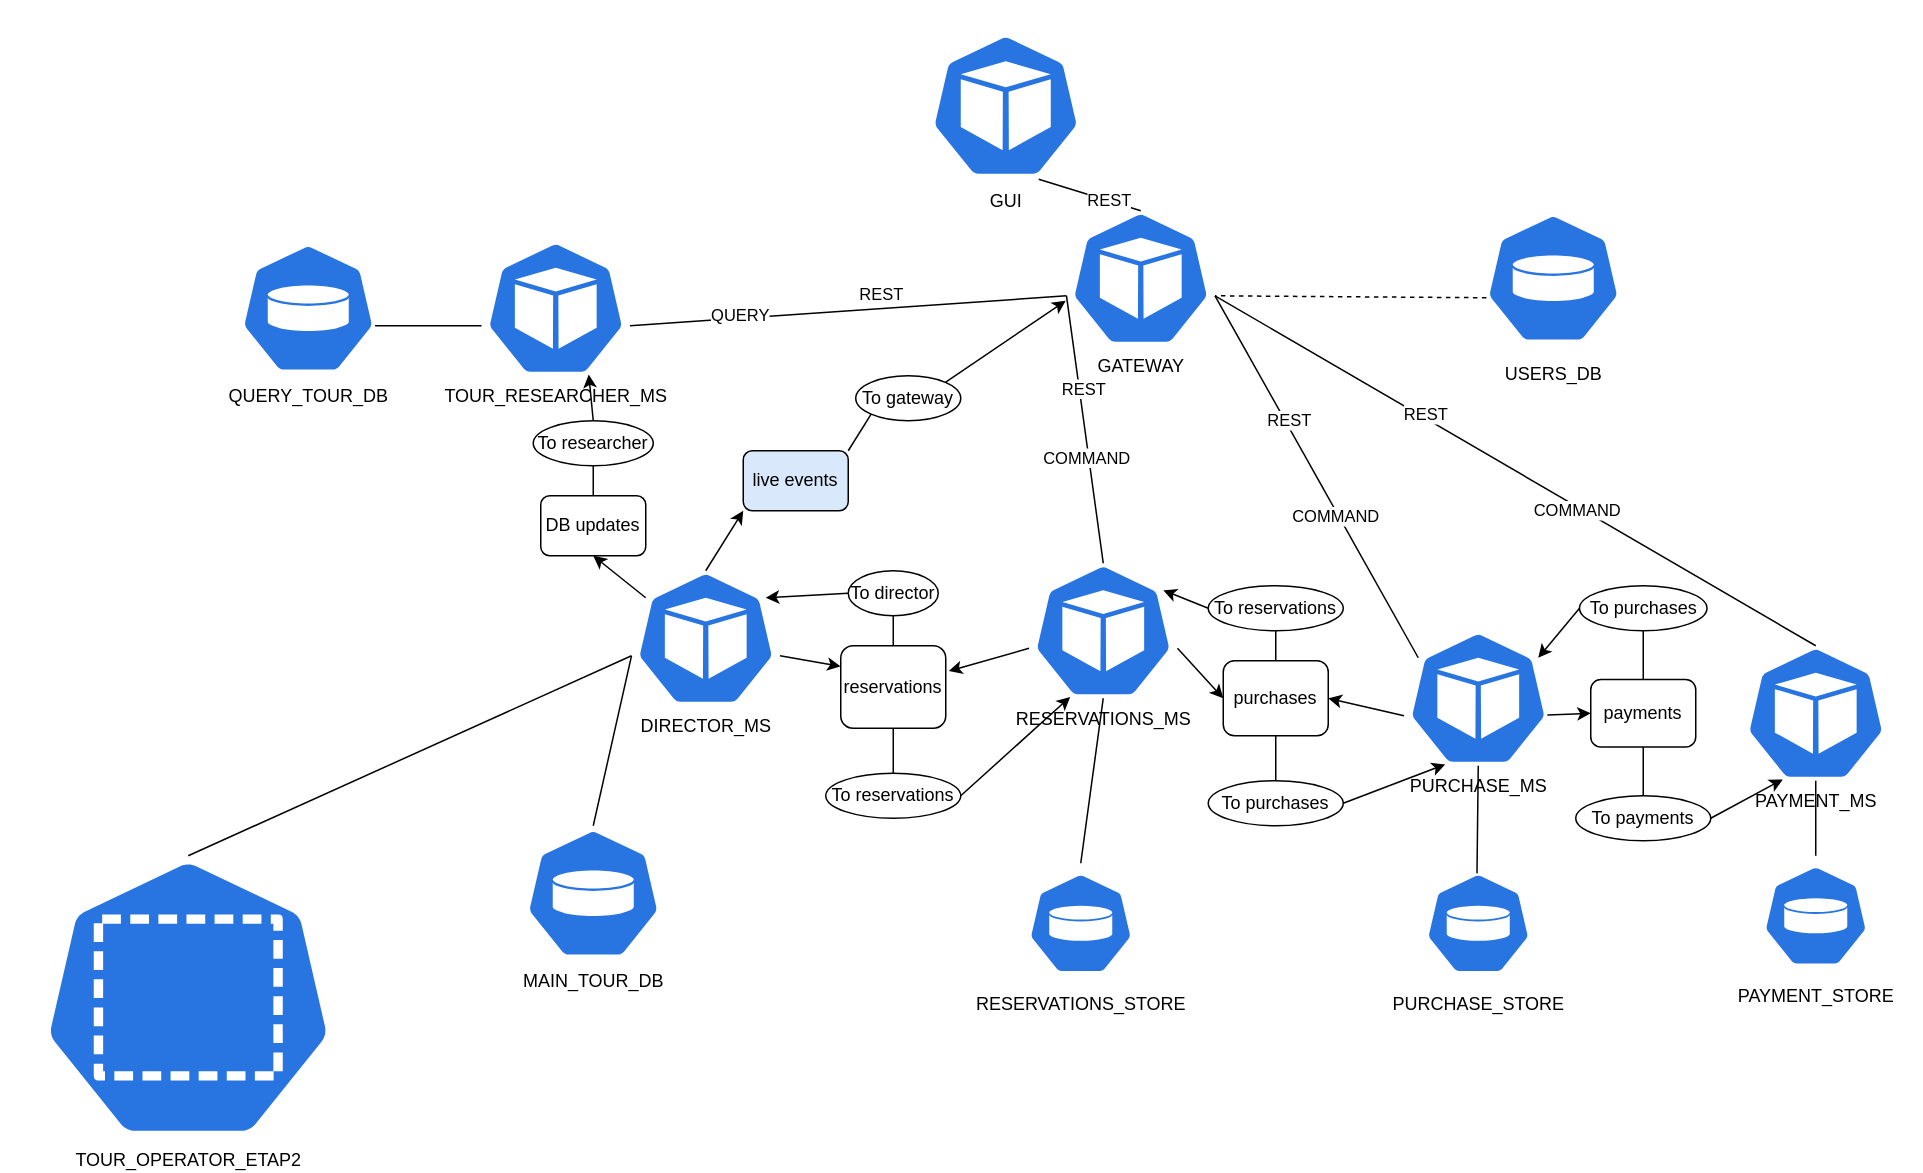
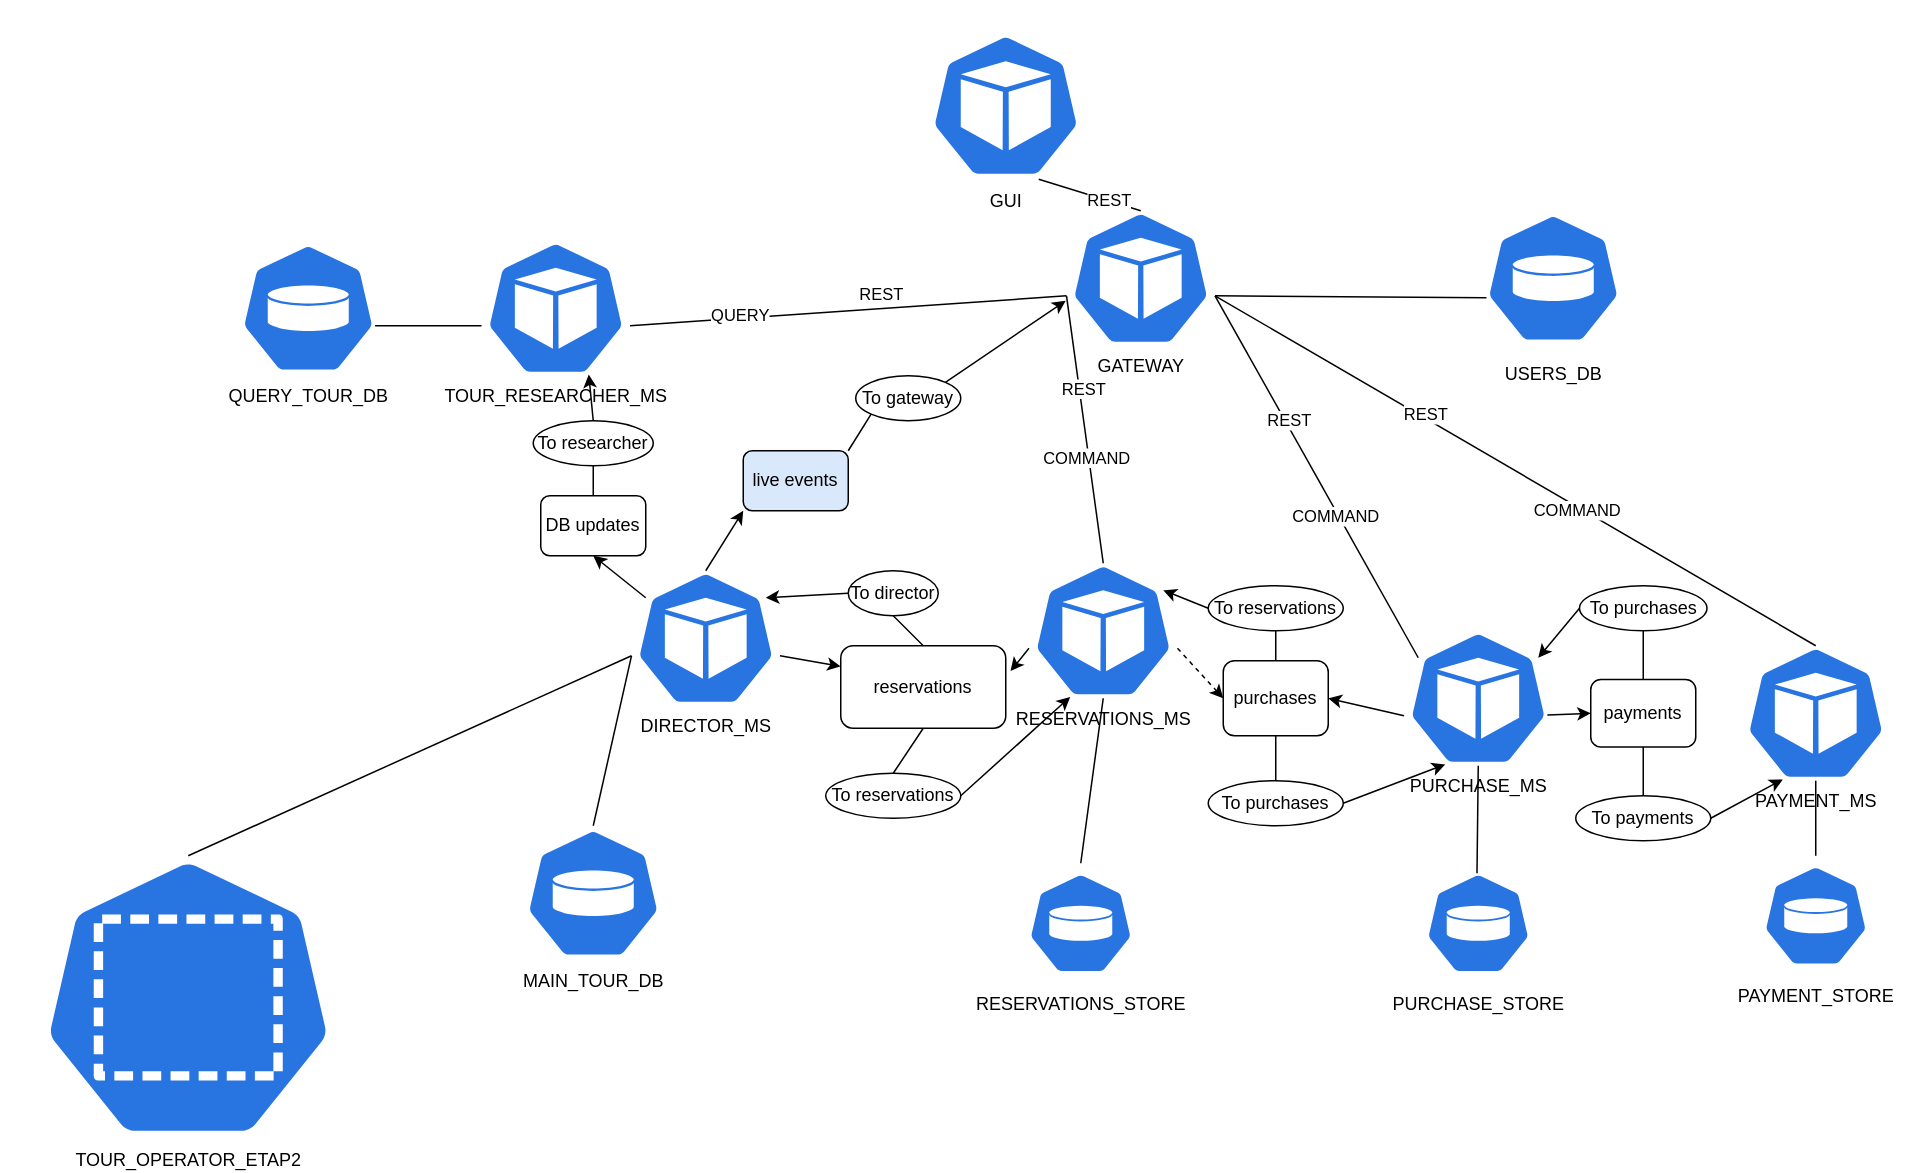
- <mxCell id="6" value="" style="endArrow=none;html=1;rounded=0;exitX=0.005;exitY=0.63;exitDx=0;exitDy=0;exitPerimeter=0;entryX=0.995;entryY=0.63;entryDx=0;entryDy=0;entryPerimeter=0;dashed=1;" edge="1" parent="1" source="2" target="3"><mxGeometry width="50" height="50" relative="1" as="geometry"><mxPoint x="890" y="579.13" as="sourcePoint" /><mxPoint x="940" y="519.13" as="targetPoint" /></mxGeometry></mxCell>
+ <mxCell id="6" value="" style="endArrow=none;html=1;rounded=0;exitX=0.005;exitY=0.63;exitDx=0;exitDy=0;exitPerimeter=0;entryX=0.995;entryY=0.63;entryDx=0;entryDy=0;entryPerimeter=0;" edge="1" parent="1" source="2" target="3"><mxGeometry width="50" height="50" relative="1" as="geometry"><mxPoint x="890" y="579.13" as="sourcePoint" /><mxPoint x="940" y="519.13" as="targetPoint" /></mxGeometry></mxCell>
- <mxCell id="48" value="" style="endArrow=classic;html=1;rounded=0;exitX=0.995;exitY=0.63;exitDx=0;exitDy=0;entryX=0;entryY=0.5;entryDx=0;entryDy=0;exitPerimeter=0;" edge="1" parent="1" source="7" target="44"><mxGeometry width="50" height="50" relative="1" as="geometry"><mxPoint x="810" y="390" as="sourcePoint" /><mxPoint x="759" y="383" as="targetPoint" /></mxGeometry></mxCell>
+ <mxCell id="48" value="" style="endArrow=classic;html=1;rounded=0;exitX=0.995;exitY=0.63;exitDx=0;exitDy=0;entryX=0;entryY=0.5;entryDx=0;entryDy=0;exitPerimeter=0;dashed=1;" edge="1" parent="1" source="7" target="44"><mxGeometry width="50" height="50" relative="1" as="geometry"><mxPoint x="810" y="390" as="sourcePoint" /><mxPoint x="759" y="383" as="targetPoint" /></mxGeometry></mxCell>
- <mxCell id="37" value="reservations" style="rounded=1;whiteSpace=wrap;html=1;" vertex="1" parent="1"><mxGeometry x="560" y="430" width="70" height="55" as="geometry" /></mxCell>
+ <mxCell id="37" value="reservations" style="rounded=1;whiteSpace=wrap;html=1;" vertex="1" parent="1"><mxGeometry x="560" y="430" width="110" height="55" as="geometry" /></mxCell>
